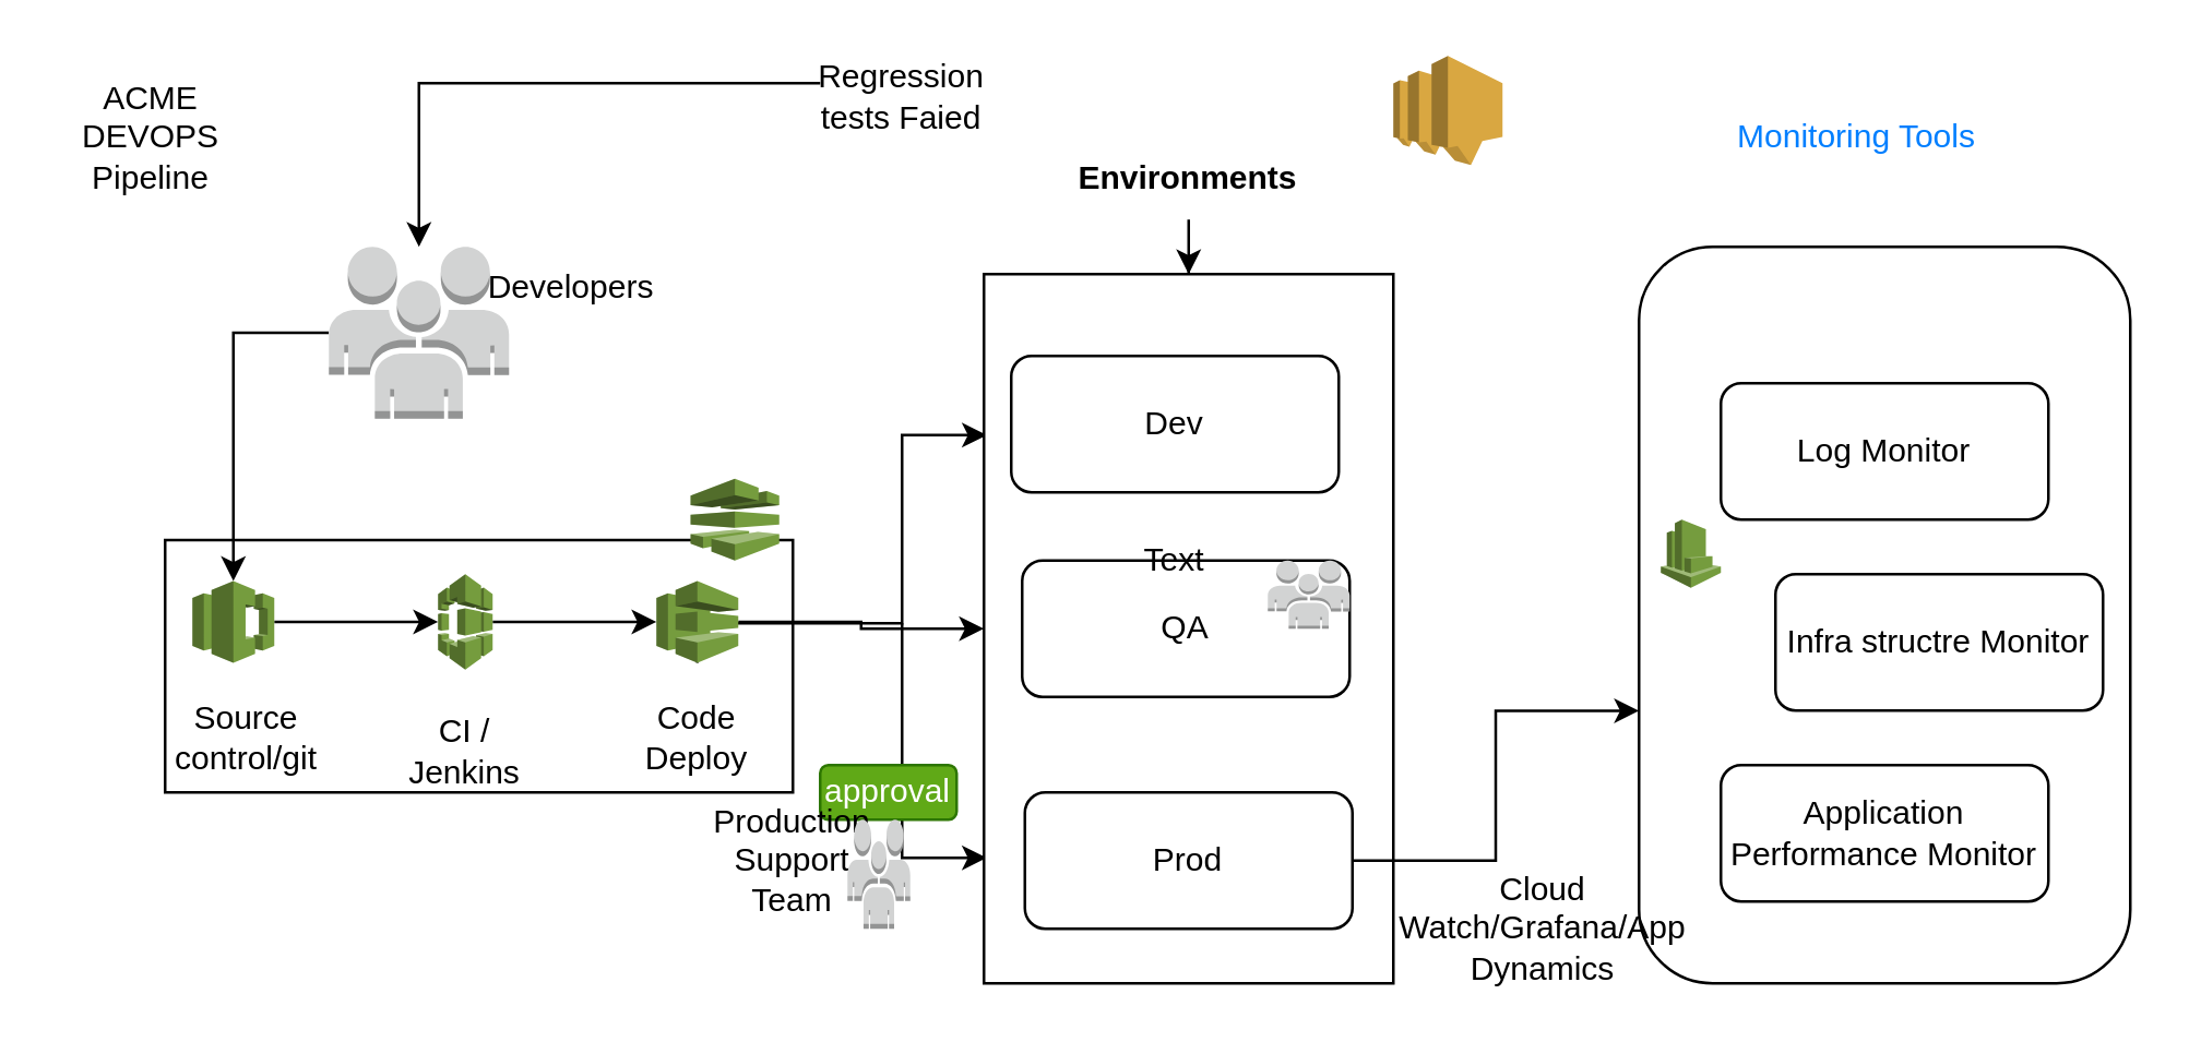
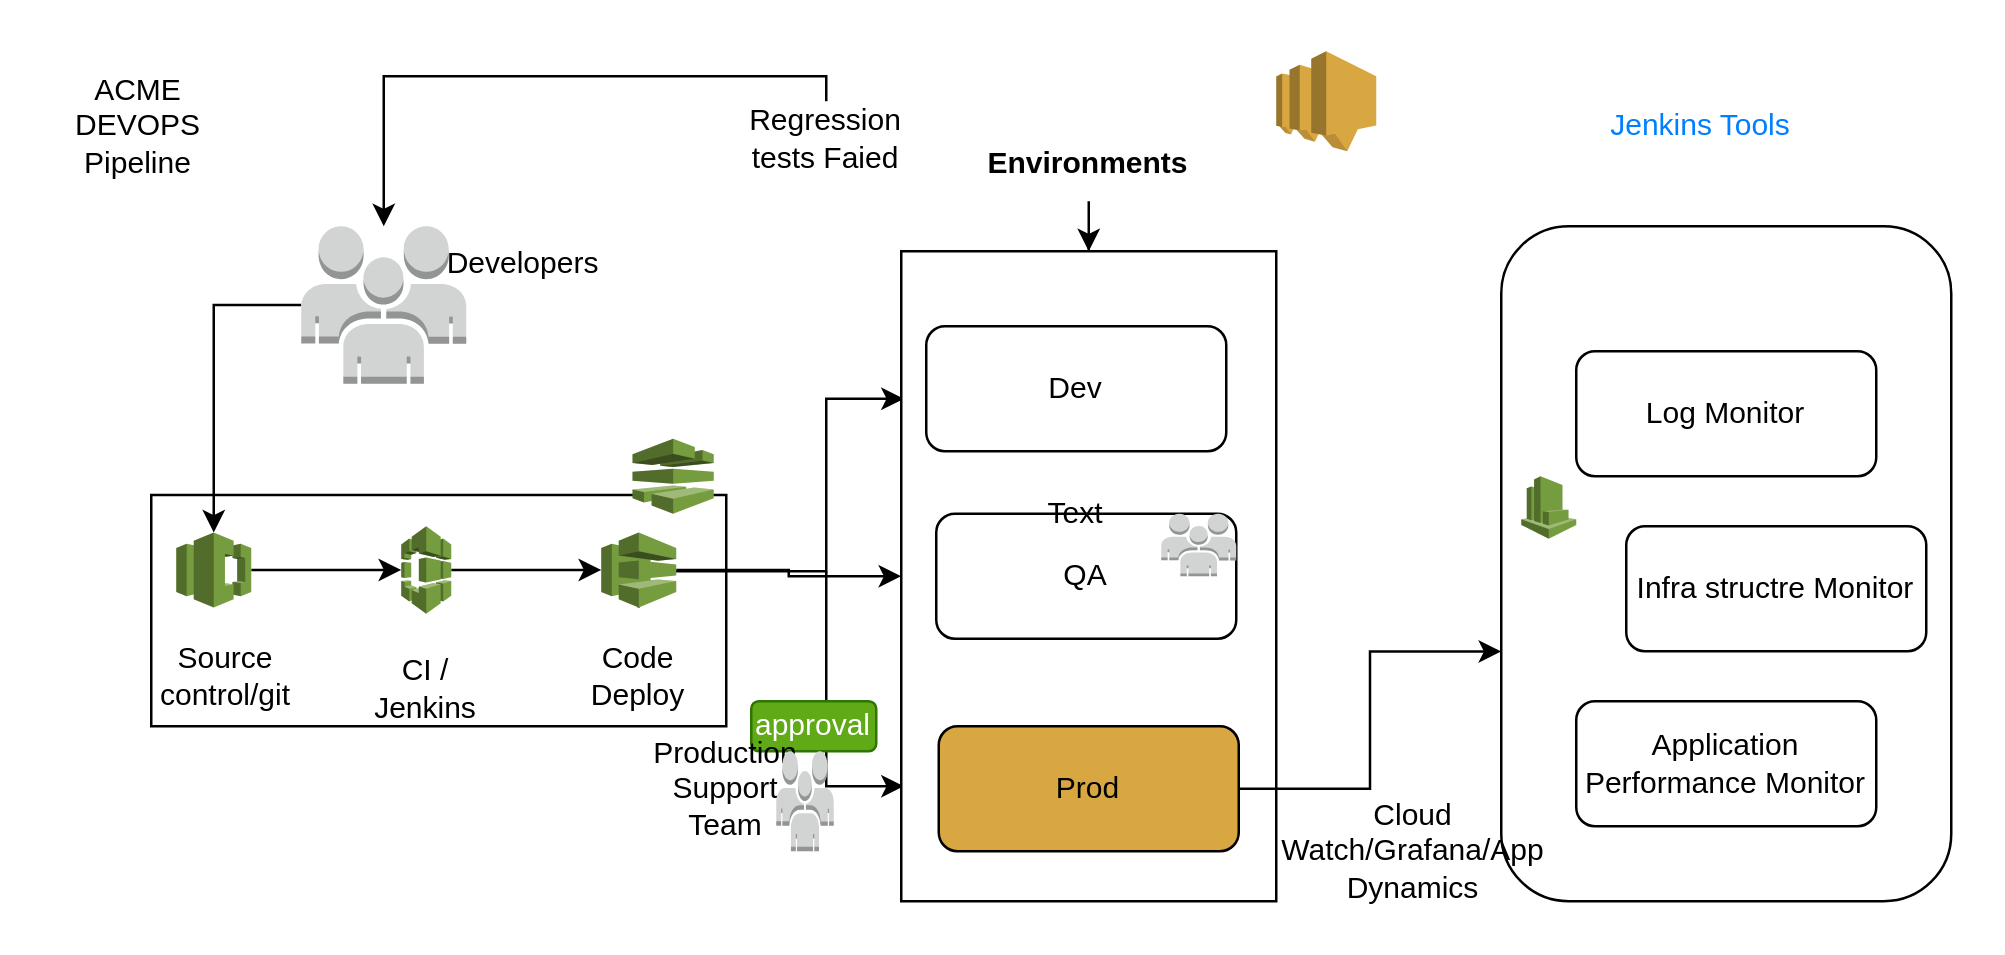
- <mxCell id="40" value="Regression tests Faied" style="text;html=1;strokeColor=none;fillColor=none;align=center;verticalAlign=middle;whiteSpace=wrap;rounded=0;shadow=0;fontColor=#000000;" vertex="1" parent="1"><mxGeometry x="300" y="20" width="60" height="30" as="geometry" /></mxCell>
+ <mxCell id="40" value="Regression tests Faied" style="text;html=1;strokeColor=none;fillColor=none;align=center;verticalAlign=middle;whiteSpace=wrap;rounded=0;shadow=0;fontColor=#000000;" vertex="1" parent="1"><mxGeometry x="300" y="40" width="60" height="30" as="geometry" /></mxCell>
- <mxCell id="30" value="Monitoring Tools" style="text;html=1;strokeColor=none;fillColor=none;align=center;verticalAlign=middle;whiteSpace=wrap;rounded=0;shadow=0;fontColor=#007FFF;" vertex="1" parent="1"><mxGeometry x="630" y="35" width="100" height="30" as="geometry" /></mxCell>
+ <mxCell id="30" value="Jenkins Tools" style="text;html=1;strokeColor=none;fillColor=none;align=center;verticalAlign=middle;whiteSpace=wrap;rounded=0;shadow=0;fontColor=#007FFF;" vertex="1" parent="1"><mxGeometry x="630" y="35" width="100" height="30" as="geometry" /></mxCell>
- <mxCell id="19" value="Prod" style="rounded=1;whiteSpace=wrap;html=1;shadow=0;" vertex="1" parent="1"><mxGeometry x="375" y="290" width="120" height="50" as="geometry" /></mxCell>
+ <mxCell id="19" value="Prod" style="rounded=1;whiteSpace=wrap;html=1;shadow=0;fillColor=#d9a741;" vertex="1" parent="1"><mxGeometry x="375" y="290" width="120" height="50" as="geometry" /></mxCell>
